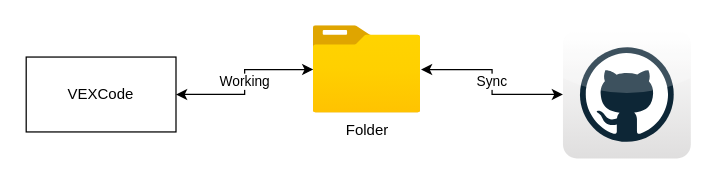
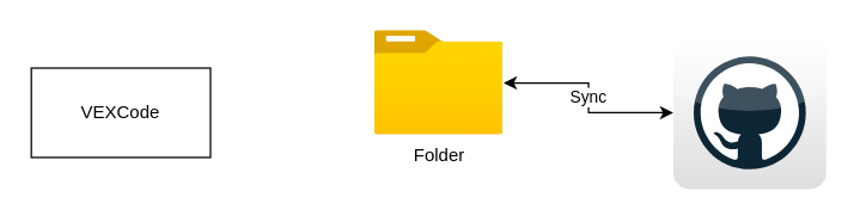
- <mxCell id="3" value="Working" style="edgeStyle=orthogonalEdgeStyle;rounded=0;orthogonalLoop=1;jettySize=auto;html=1;startArrow=classic;startFill=1;" edge="1" parent="1" source="4" target="2"><mxGeometry relative="1" as="geometry" /></mxCell>
